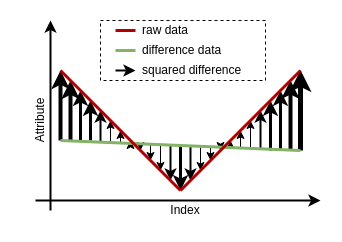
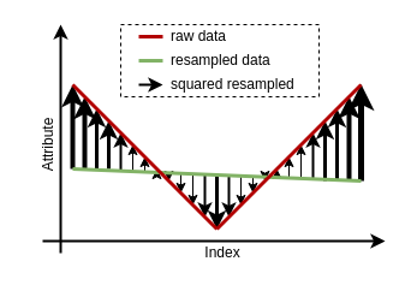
- <mxCell id="39" value="difference data" style="text;html=1;strokeColor=none;fillColor=none;align=left;verticalAlign=middle;whiteSpace=wrap;rounded=0;" vertex="1" parent="1"><mxGeometry x="140" y="40" width="125" height="20" as="geometry" /></mxCell>
+ <mxCell id="39" value="resampled data" style="text;html=1;strokeColor=none;fillColor=none;align=left;verticalAlign=middle;whiteSpace=wrap;rounded=0;" vertex="1" parent="1"><mxGeometry x="140" y="40" width="125" height="20" as="geometry" /></mxCell>
- <mxCell id="40" value="squared difference" style="text;html=1;strokeColor=none;fillColor=none;align=left;verticalAlign=middle;whiteSpace=wrap;rounded=0;" vertex="1" parent="1"><mxGeometry x="140" y="60" width="105" height="20" as="geometry" /></mxCell>
+ <mxCell id="40" value="squared resampled" style="text;html=1;strokeColor=none;fillColor=none;align=left;verticalAlign=middle;whiteSpace=wrap;rounded=0;" vertex="1" parent="1"><mxGeometry x="140" y="60" width="105" height="20" as="geometry" /></mxCell>
